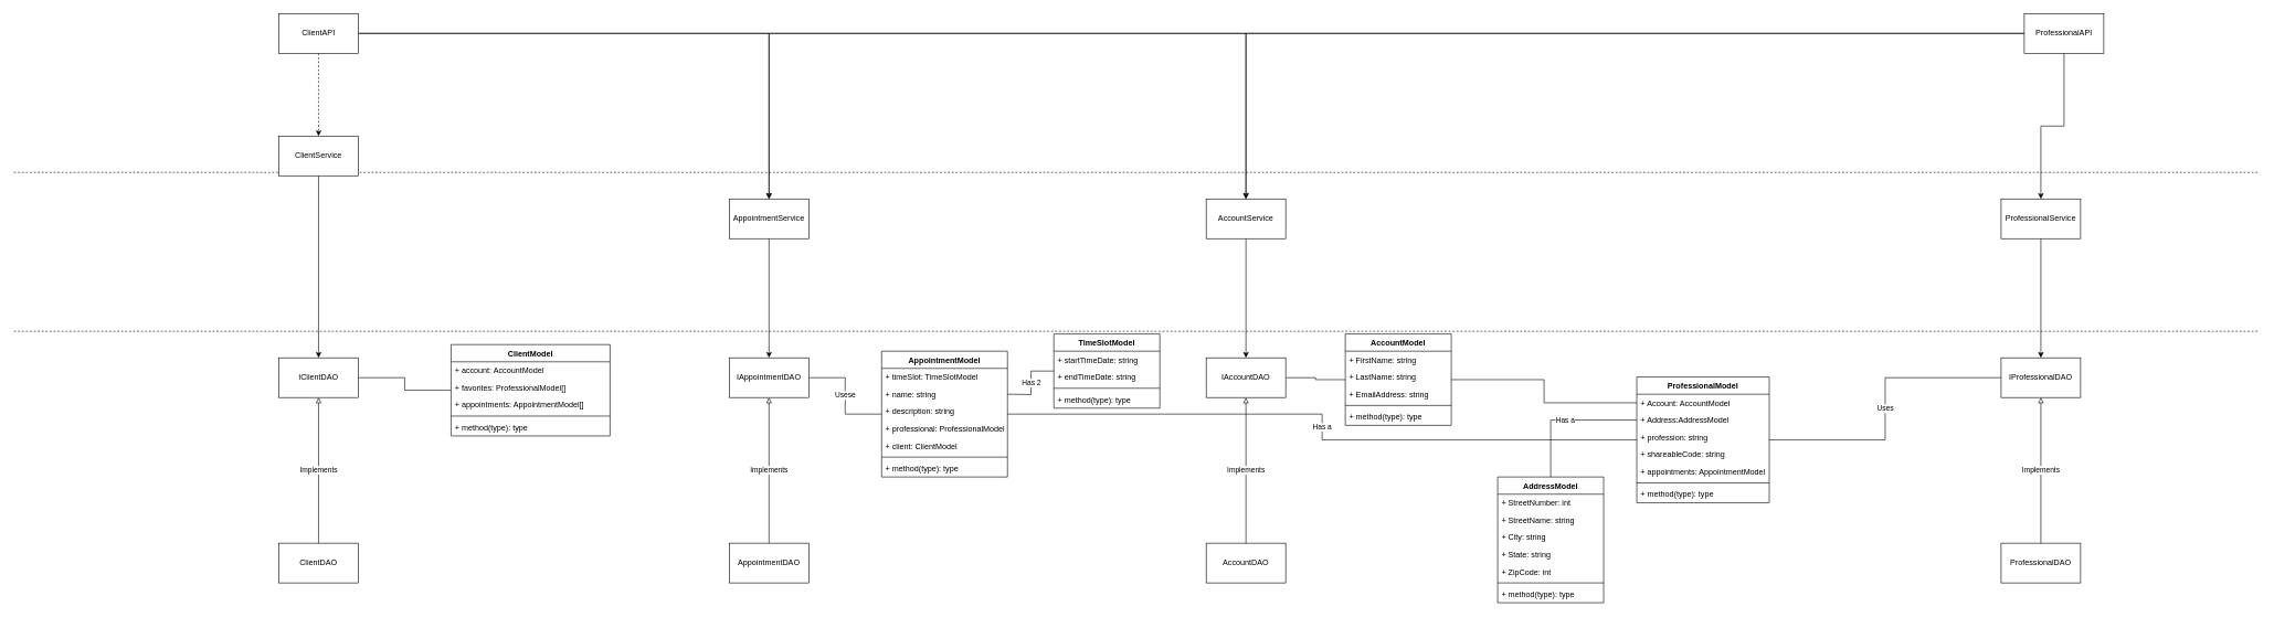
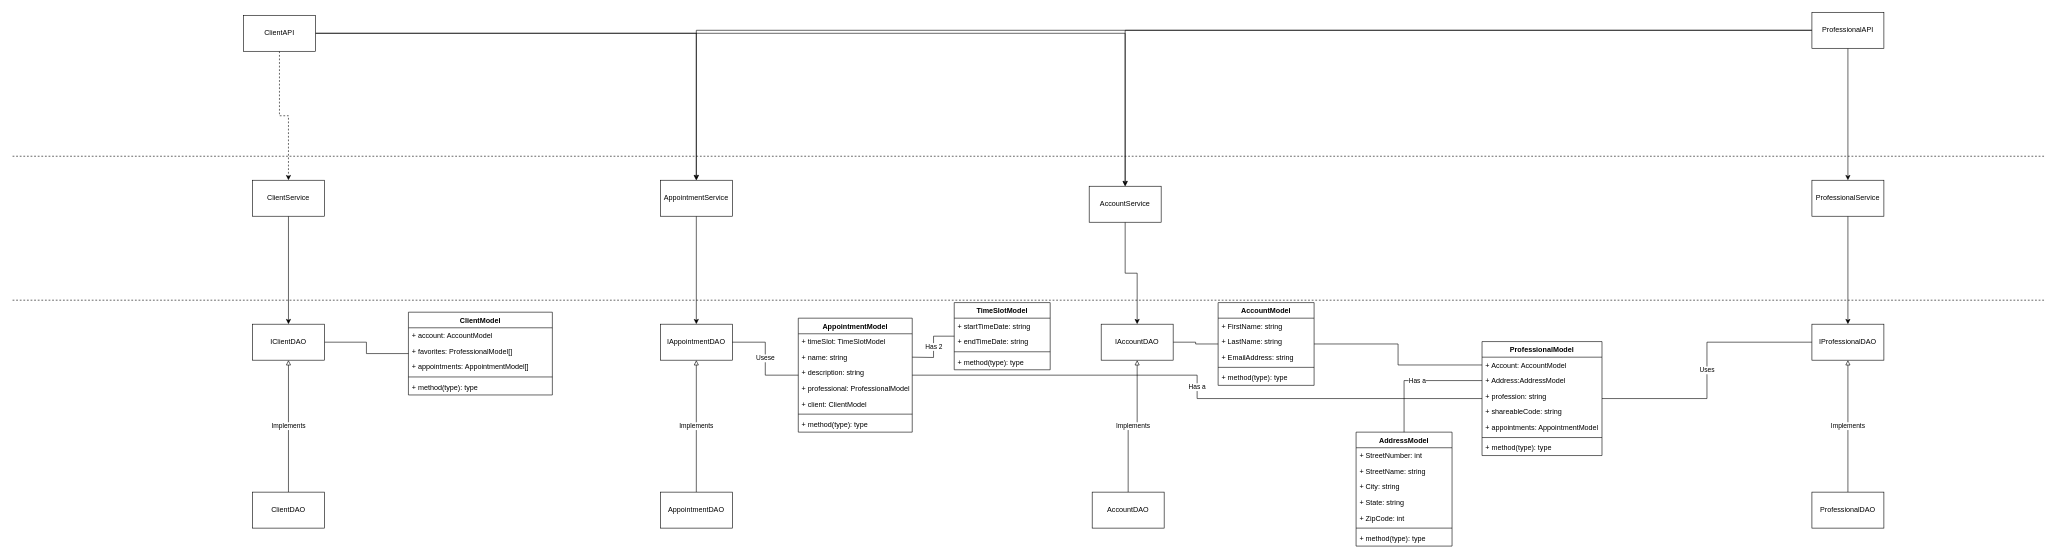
- <mxCell id="7" value="ClientAPI" style="rounded=0;whiteSpace=wrap;html=1;" parent="1" vertex="1"><mxGeometry x="420" y="20" width="120" height="60" as="geometry" /></mxCell>
+ <mxCell id="7" value="ClientAPI" style="rounded=0;whiteSpace=wrap;html=1;" parent="1" vertex="1"><mxGeometry x="405" y="25" width="120" height="60" as="geometry" /></mxCell>
- <mxCell id="11" value="ProfessionalAPI" style="rounded=0;whiteSpace=wrap;html=1;" parent="1" vertex="1"><mxGeometry x="3055" y="20" width="120" height="60" as="geometry" /></mxCell>
+ <mxCell id="11" value="ProfessionalAPI" style="rounded=0;whiteSpace=wrap;html=1;" parent="1" vertex="1"><mxGeometry x="3020" y="20" width="120" height="60" as="geometry" /></mxCell>
- <mxCell id="13" value="ClientService" style="rounded=0;whiteSpace=wrap;html=1;" parent="1" vertex="1"><mxGeometry x="420" y="205" width="120" height="60" as="geometry" /></mxCell>
+ <mxCell id="13" value="ClientService" style="rounded=0;whiteSpace=wrap;html=1;" parent="1" vertex="1"><mxGeometry x="420" y="300" width="120" height="60" as="geometry" /></mxCell>
- <mxCell id="19" value="AccountService" style="rounded=0;whiteSpace=wrap;html=1;" parent="1" vertex="1"><mxGeometry x="1820" y="300" width="120" height="60" as="geometry" /></mxCell>
+ <mxCell id="19" value="AccountService" style="rounded=0;whiteSpace=wrap;html=1;" parent="1" vertex="1"><mxGeometry x="1815" y="310" width="120" height="60" as="geometry" /></mxCell>
- <mxCell id="24" value="IAccountDAO" style="rounded=0;whiteSpace=wrap;html=1;" parent="1" vertex="1"><mxGeometry x="1820" y="540" width="120" height="60" as="geometry" /></mxCell>
+ <mxCell id="24" value="IAccountDAO" style="rounded=0;whiteSpace=wrap;html=1;" parent="1" vertex="1"><mxGeometry x="1835" y="540" width="120" height="60" as="geometry" /></mxCell>
